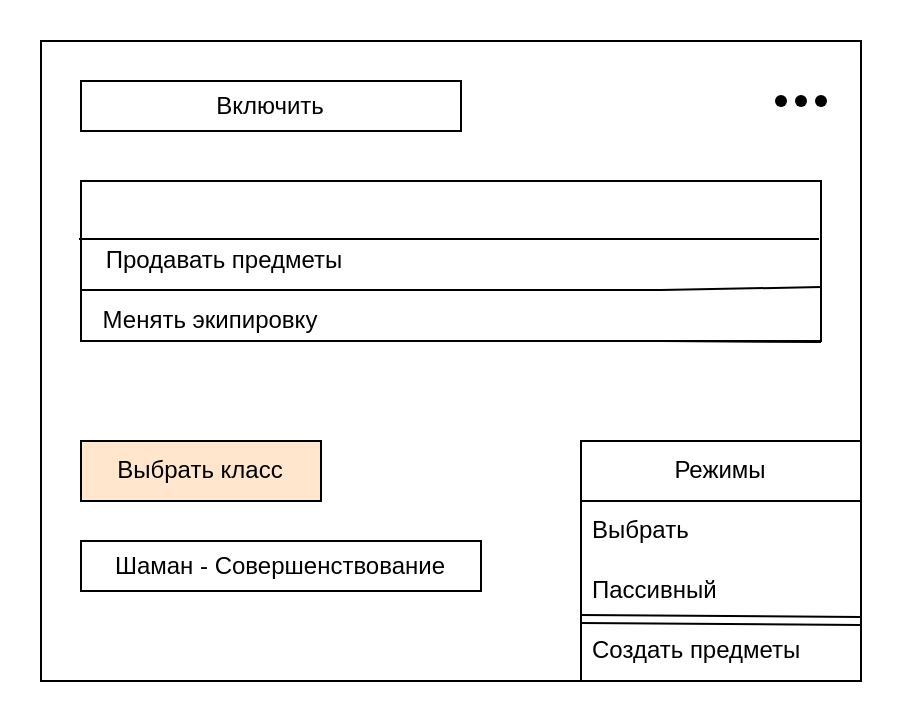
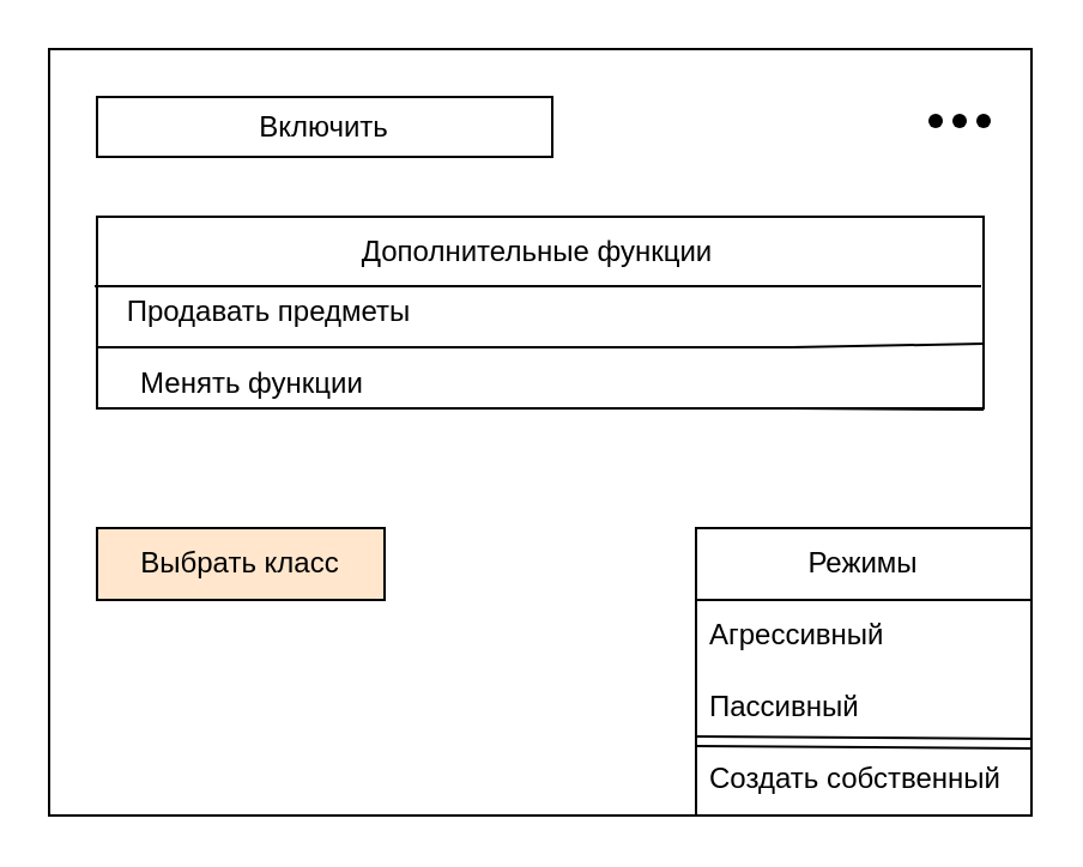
+ <mxCell id="16" value="Дополнительные функции" style="text;html=1;align=center;verticalAlign=middle;whiteSpace=wrap;rounded=0;" vertex="1" parent="1"><mxGeometry x="124" y="90" width="200" height="30" as="geometry" /></mxCell>
- <mxCell id="20" value="Менять экипировку" style="text;html=1;align=center;verticalAlign=middle;whiteSpace=wrap;rounded=0;" vertex="1" parent="1"><mxGeometry x="30" y="150" width="150" height="20" as="geometry" /></mxCell>
+ <mxCell id="20" value="Менять функции" style="text;html=1;align=center;verticalAlign=middle;whiteSpace=wrap;rounded=0;" vertex="1" parent="1"><mxGeometry x="30" y="150" width="150" height="20" as="geometry" /></mxCell>
- <mxCell id="7" value="Выбрать" style="text;strokeColor=none;fillColor=none;align=left;verticalAlign=middle;spacingLeft=4;spacingRight=4;overflow=hidden;points=[[0,0.5],[1,0.5]];portConstraint=eastwest;rotatable=0;whiteSpace=wrap;html=1;" vertex="1" parent="6"><mxGeometry y="30" width="140" height="30" as="geometry" /></mxCell>
+ <mxCell id="7" value="Агрессивный" style="text;strokeColor=none;fillColor=none;align=left;verticalAlign=middle;spacingLeft=4;spacingRight=4;overflow=hidden;points=[[0,0.5],[1,0.5]];portConstraint=eastwest;rotatable=0;whiteSpace=wrap;html=1;" vertex="1" parent="6"><mxGeometry y="30" width="140" height="30" as="geometry" /></mxCell>
- <mxCell id="5" value="Шаман - Совершенствование" style="rounded=0;whiteSpace=wrap;html=1;" vertex="1" parent="1"><mxGeometry x="40" y="270" width="200" height="25" as="geometry" /></mxCell>
- <mxCell id="10" value="Создать предметы" style="text;strokeColor=none;fillColor=none;align=left;verticalAlign=middle;spacingLeft=4;spacingRight=4;overflow=hidden;points=[[0,0.5],[1,0.5]];portConstraint=eastwest;rotatable=0;whiteSpace=wrap;html=1;" vertex="1" parent="6"><mxGeometry y="90" width="140" height="30" as="geometry" /></mxCell>
+ <mxCell id="10" value="Создать собственный" style="text;strokeColor=none;fillColor=none;align=left;verticalAlign=middle;spacingLeft=4;spacingRight=4;overflow=hidden;points=[[0,0.5],[1,0.5]];portConstraint=eastwest;rotatable=0;whiteSpace=wrap;html=1;" vertex="1" parent="6"><mxGeometry y="90" width="140" height="30" as="geometry" /></mxCell>
